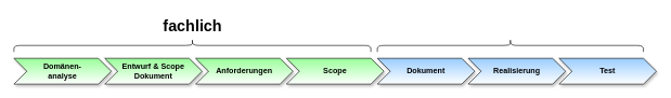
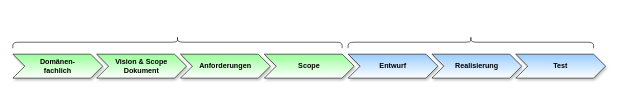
- <mxCell id="10" value="fachlich" style="text;strokeColor=none;fillColor=none;html=1;fontSize=24;fontStyle=1;verticalAlign=middle;align=center;" vertex="1" parent="1"><mxGeometry x="245" y="20" width="100" height="40" as="geometry" /></mxCell>
- <mxCell id="7" value="&lt;b&gt;Domänen-&lt;br&gt;analyse&lt;br&gt;&lt;/b&gt;" style="shape=step;perimeter=stepPerimeter;whiteSpace=wrap;html=1;fixedSize=1;gradientColor=#ffffff;fillColor=#99FF99;shadow=1;" vertex="1" parent="1"><mxGeometry y="90" width="150" height="40" as="geometry" x="20" /></mxCell>
+ <mxCell id="7" value="&lt;b&gt;Domänen-&lt;br&gt;fachlich&lt;br&gt;&lt;/b&gt;" style="shape=step;perimeter=stepPerimeter;whiteSpace=wrap;html=1;fixedSize=1;gradientColor=#ffffff;fillColor=#99FF99;shadow=1;" vertex="1" parent="1"><mxGeometry y="90" width="150" height="40" as="geometry" x="20" /></mxCell>
- <mxCell id="8" value="&lt;b&gt;Entwurf &amp;amp; Scope&lt;br&gt;Dokument&lt;br&gt;&lt;/b&gt;" style="shape=step;perimeter=stepPerimeter;whiteSpace=wrap;html=1;fixedSize=1;gradientColor=#ffffff;fillColor=#99FF99;shadow=1;" vertex="1" parent="1"><mxGeometry x="160" y="90" width="150" height="40" as="geometry" /></mxCell>
+ <mxCell id="8" value="&lt;b&gt;Vision &amp;amp; Scope&lt;br&gt;Dokument&lt;br&gt;&lt;/b&gt;" style="shape=step;perimeter=stepPerimeter;whiteSpace=wrap;html=1;fixedSize=1;gradientColor=#ffffff;fillColor=#99FF99;shadow=1;" vertex="1" parent="1"><mxGeometry x="160" y="90" width="150" height="40" as="geometry" /></mxCell>
- <mxCell id="4" value="&lt;b&gt;Dokument&lt;/b&gt;" style="shape=step;perimeter=stepPerimeter;whiteSpace=wrap;html=1;fixedSize=1;fillColor=#99CCFF;gradientColor=#ffffff;shadow=1;" vertex="1" parent="1"><mxGeometry x="580" y="90" width="150" height="40" as="geometry" /></mxCell>
+ <mxCell id="4" value="&lt;b&gt;Entwurf&lt;/b&gt;" style="shape=step;perimeter=stepPerimeter;whiteSpace=wrap;html=1;fixedSize=1;fillColor=#99CCFF;gradientColor=#ffffff;shadow=1;" vertex="1" parent="1"><mxGeometry x="580" y="90" width="150" height="40" as="geometry" /></mxCell>
